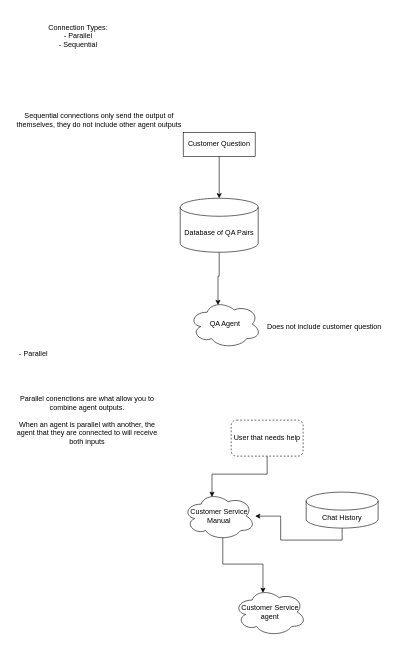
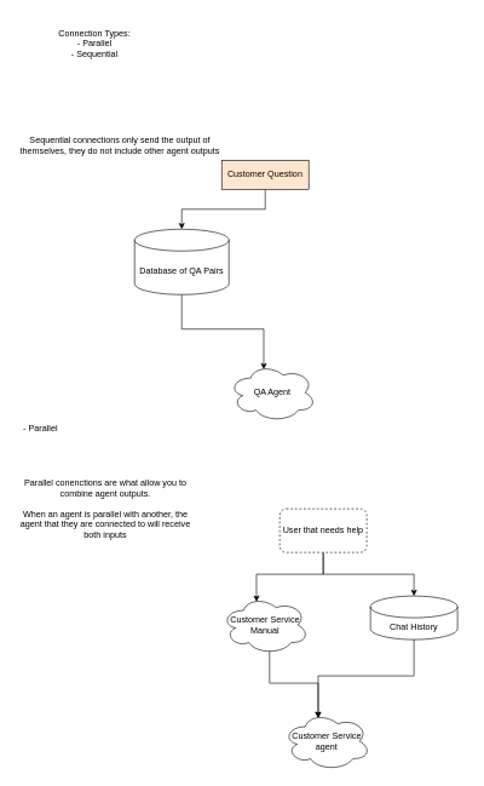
- <mxCell id="5" value="Customer Question" style="rounded=0;whiteSpace=wrap;html=1;" vertex="1" parent="1"><mxGeometry x="305" y="220" width="120" height="40" as="geometry" /></mxCell>
+ <mxCell id="5" value="Customer Question" style="rounded=0;whiteSpace=wrap;html=1;fillColor=#ffe6cc;" vertex="1" parent="1"><mxGeometry x="305" y="220" width="120" height="40" as="geometry" /></mxCell>
- <mxCell id="7" value="Database of QA Pairs" style="shape=cylinder3;whiteSpace=wrap;html=1;boundedLbl=1;backgroundOutline=1;size=15;" vertex="1" parent="1"><mxGeometry x="300" y="330" width="130" height="90" as="geometry" /></mxCell>
+ <mxCell id="7" value="Database of QA Pairs" style="shape=cylinder3;whiteSpace=wrap;html=1;boundedLbl=1;backgroundOutline=1;size=15;" vertex="1" parent="1"><mxGeometry x="185" y="315" width="130" height="90" as="geometry" /></mxCell>
- <mxCell id="9" value="Does not include customer question" style="text;html=1;align=center;verticalAlign=middle;resizable=0;points=[];autosize=1;strokeColor=none;fillColor=none;" vertex="1" parent="1"><mxGeometry x="435" y="530" width="210" height="30" as="geometry" /></mxCell>
+ <mxCell id="17" style="edgeStyle=orthogonalEdgeStyle;rounded=0;orthogonalLoop=1;jettySize=auto;html=1;exitX=0.5;exitY=1;exitDx=0;exitDy=0;entryX=0.5;entryY=0;entryDx=0;entryDy=0;entryPerimeter=0;" edge="1" parent="1" source="18" target="15"><mxGeometry relative="1" as="geometry" /></mxCell>
- <mxCell id="14" style="edgeStyle=orthogonalEdgeStyle;rounded=0;orthogonalLoop=1;jettySize=auto;html=1;exitX=0.5;exitY=1;exitDx=0;exitDy=0;exitPerimeter=0;" edge="1" parent="1" source="15" target="13"><mxGeometry relative="1" as="geometry" /></mxCell>
+ <mxCell id="14" style="edgeStyle=orthogonalEdgeStyle;rounded=0;orthogonalLoop=1;jettySize=auto;html=1;exitX=0.5;exitY=1;exitDx=0;exitDy=0;exitPerimeter=0;entryX=0.4;entryY=0.1;entryDx=0;entryDy=0;entryPerimeter=0;" edge="1" parent="1" source="15" target="19"><mxGeometry relative="1" as="geometry" /></mxCell>
